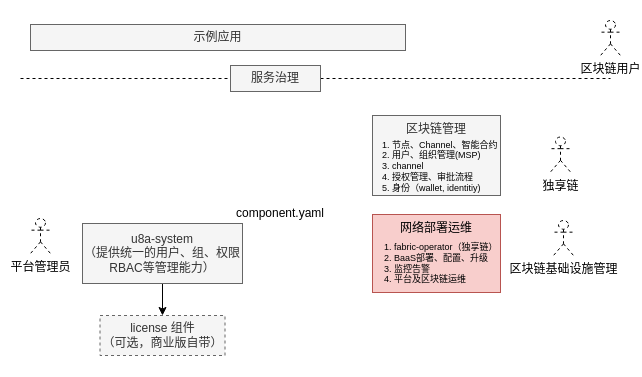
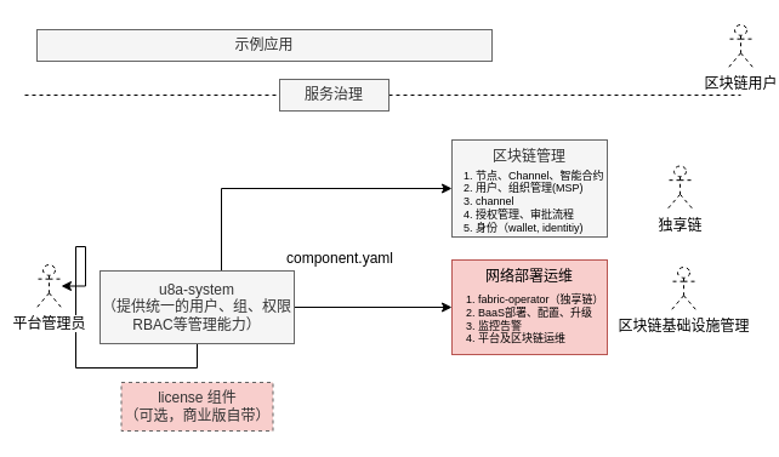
+ <mxCell id="4" style="edgeStyle=orthogonalEdgeStyle;rounded=0;orthogonalLoop=1;jettySize=auto;html=1;exitX=0.75;exitY=0;exitDx=0;exitDy=0;fontSize=9;" parent="1" source="5" target="13" edge="1"><mxGeometry relative="1" as="geometry"><Array as="points"><mxPoint x="182" y="252" /></Array></mxGeometry></mxCell>
+ <mxCell id="2" style="edgeStyle=orthogonalEdgeStyle;rounded=0;orthogonalLoop=1;jettySize=auto;html=1;exitX=1;exitY=0.5;exitDx=0;exitDy=0;entryX=0;entryY=0.5;entryDx=0;entryDy=0;" parent="1" source="5" target="6" edge="1"><mxGeometry relative="1" as="geometry" /></mxCell>
- <mxCell id="3" style="edgeStyle=orthogonalEdgeStyle;rounded=0;orthogonalLoop=1;jettySize=auto;html=1;exitX=0.5;exitY=1;exitDx=0;exitDy=0;" parent="1" source="5" target="8" edge="1"><mxGeometry relative="1" as="geometry" /></mxCell>
+ <mxCell id="3" style="edgeStyle=orthogonalEdgeStyle;rounded=0;orthogonalLoop=1;jettySize=auto;html=1;exitX=0.5;exitY=1;exitDx=0;exitDy=0;" parent="1" source="5" target="16" edge="1"><mxGeometry relative="1" as="geometry" /></mxCell>
- <mxCell id="8" value="license 组件&lt;br&gt;（可选，商业版自带）" style="rounded=0;whiteSpace=wrap;html=1;fillColor=#f5f5f5;strokeColor=#666666;fontColor=#333333;dashed=1;" parent="1" vertex="1"><mxGeometry x="99.5" y="315" width="125" height="40" as="geometry" /></mxCell>
+ <mxCell id="8" value="license 组件&lt;br&gt;（可选，商业版自带）" style="rounded=0;whiteSpace=wrap;html=1;fillColor=#f8cecc;strokeColor=#666666;fontColor=#333333;dashed=1;" parent="1" vertex="1"><mxGeometry x="99.5" y="315" width="125" height="40" as="geometry" /></mxCell>
